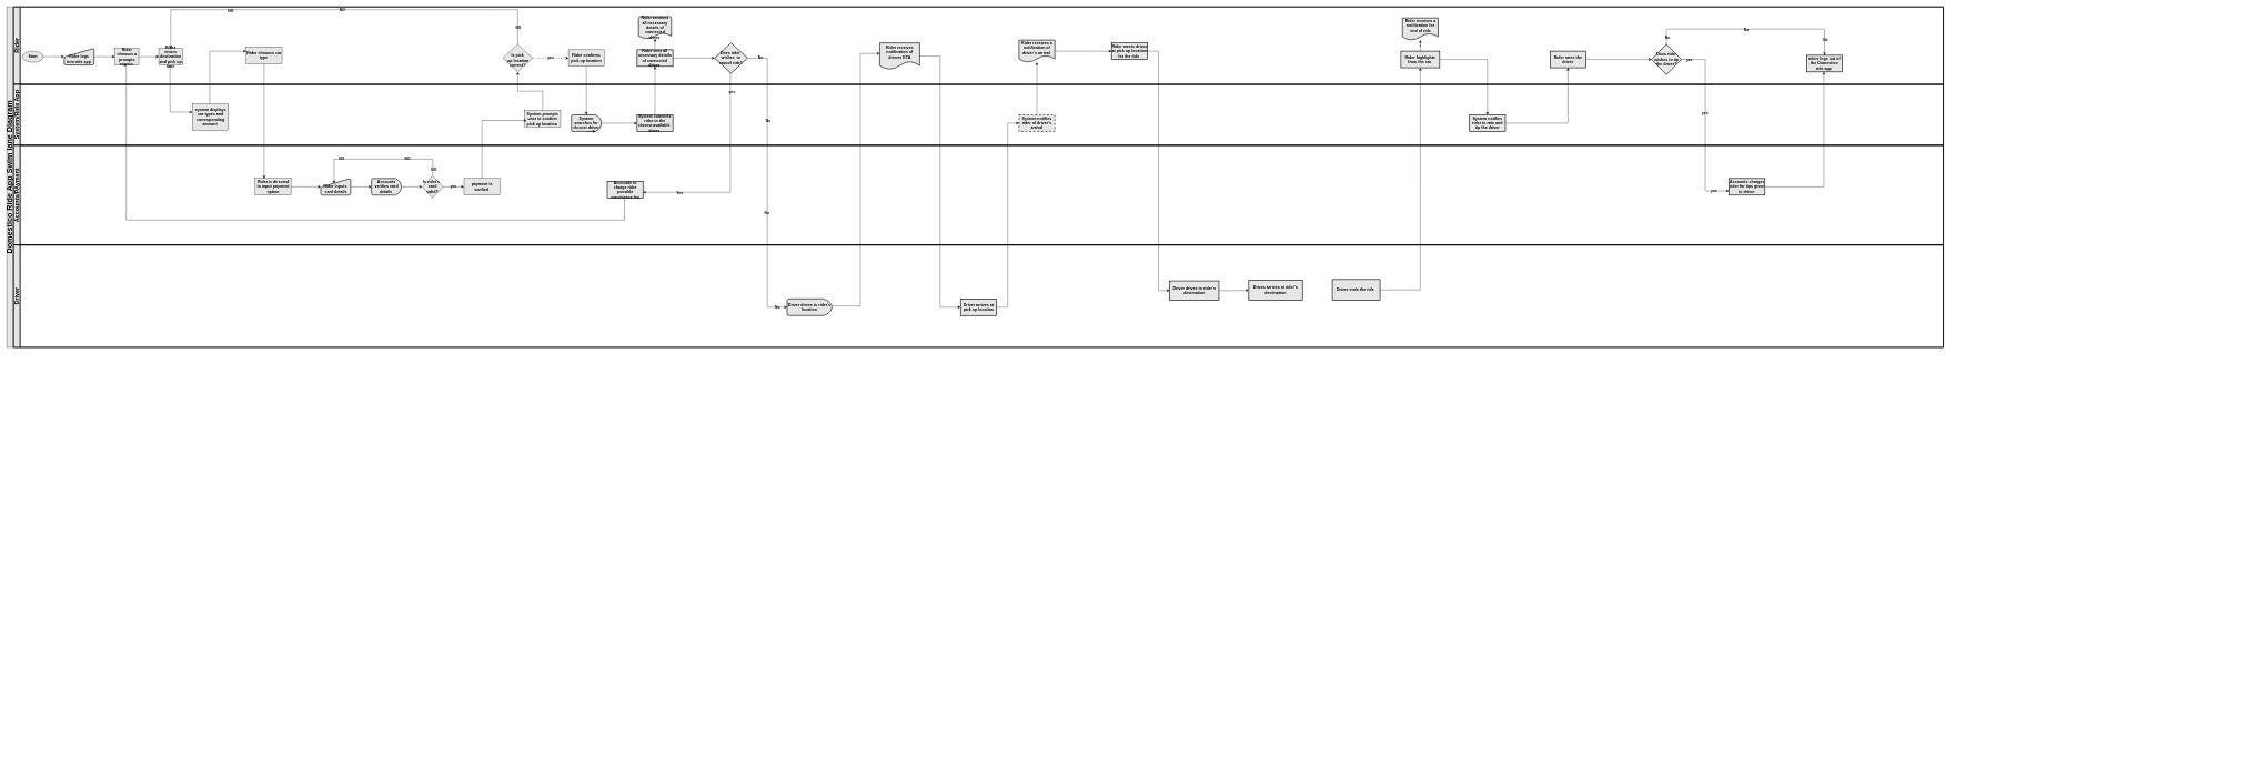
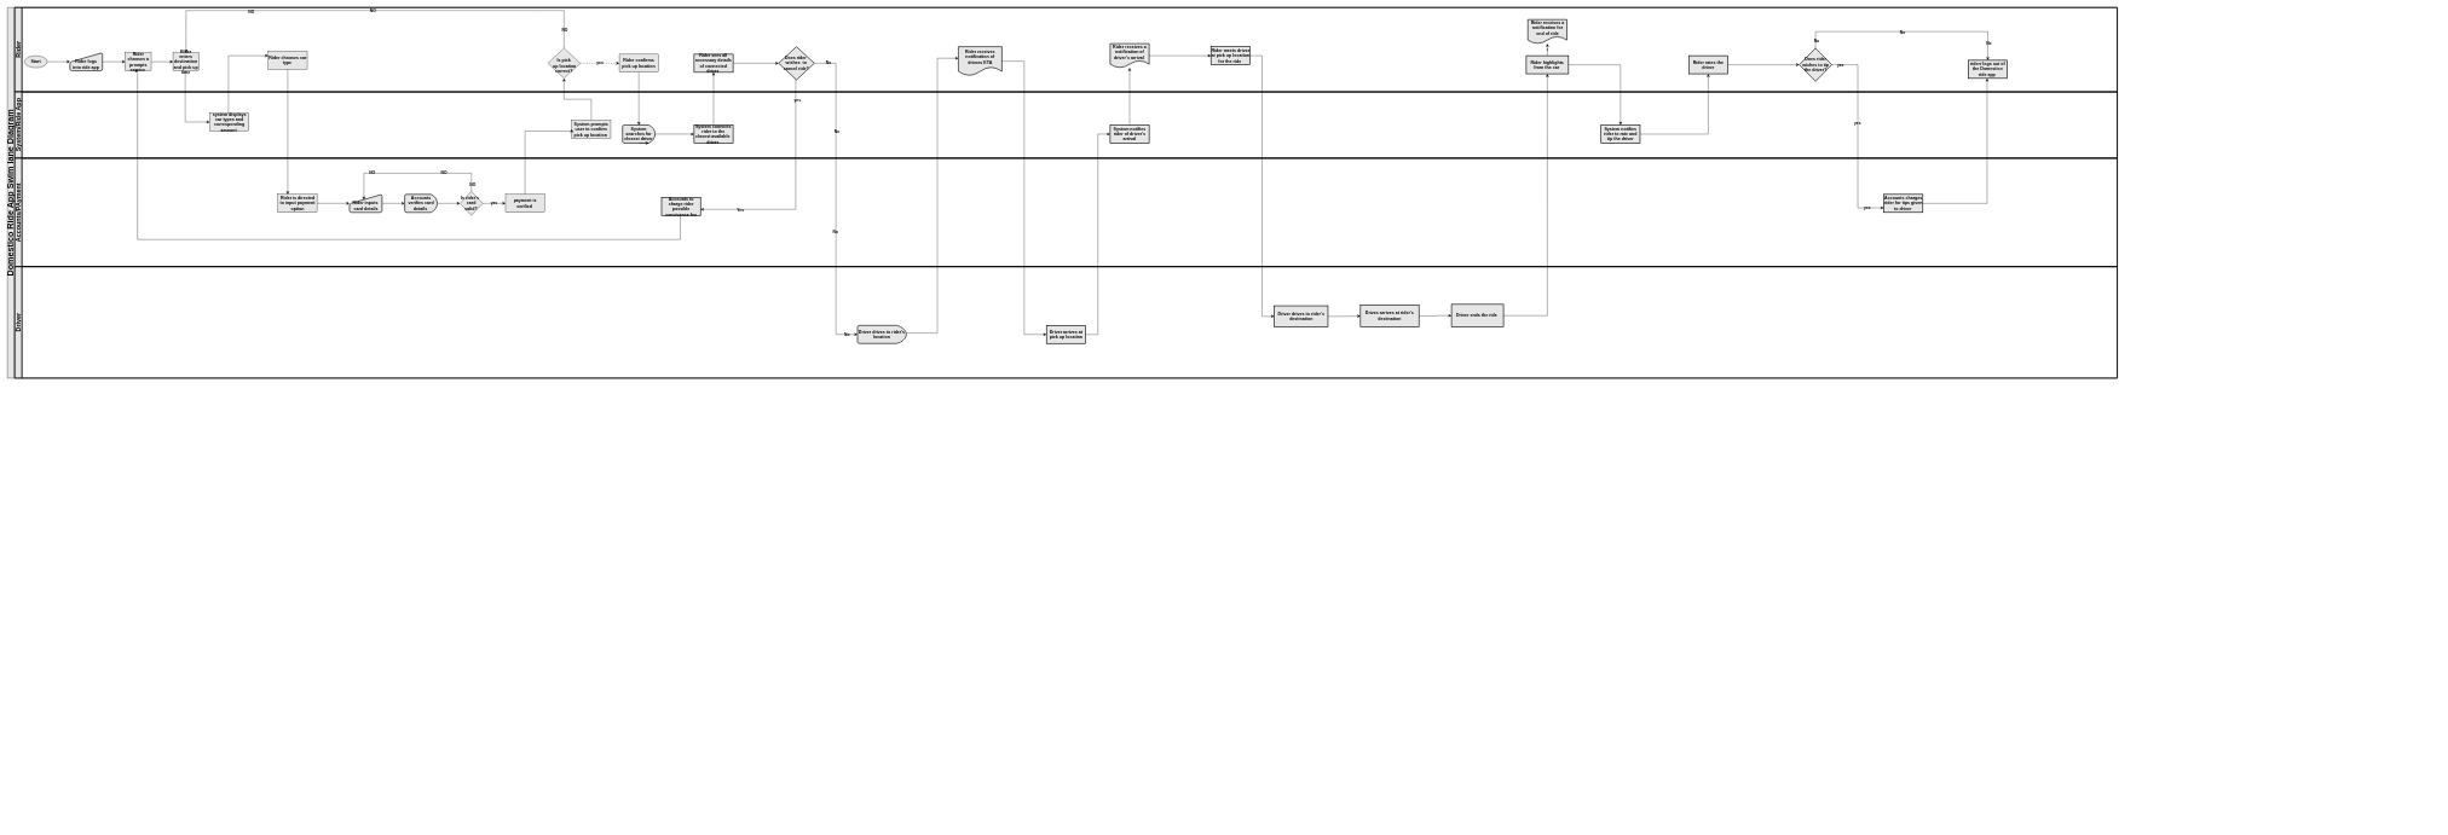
- <mxCell id="34" value="Rider receives all necessary details of connected driver&amp;nbsp;" style="strokeWidth=2;html=1;shape=mxgraph.flowchart.document2;size=0.25;fontStyle=1;strokeColor=#000000;fillColor=#E6E6E6;labelBorderColor=none;labelBackgroundColor=none;whiteSpace=wrap;" vertex="1" parent="4"><mxGeometry x="1876.955" y="29.003" width="98.551" height="66.5" as="geometry" /></mxCell>
- <mxCell id="35" value="" style="edgeStyle=orthogonalEdgeStyle;rounded=0;orthogonalLoop=1;jettySize=auto;html=1;fontStyle=1;strokeColor=#000000;fillColor=#E6E6E6;labelBorderColor=none;labelBackgroundColor=none;" edge="1" parent="4" source="20" target="34"><mxGeometry relative="1" as="geometry" /></mxCell>
- <mxCell id="40" value="system displays car types and corresponding amount&amp;nbsp;" style="html=1;rounded=0;fontStyle=1;strokeColor=#000000;fillColor=#E6E6E6;labelBorderColor=none;labelBackgroundColor=none;whiteSpace=wrap;" vertex="1" parent="39"><mxGeometry x="537.553" y="58.188" width="107.511" height="80" as="geometry" /></mxCell>
+ <mxCell id="40" value="system displays car types and corresponding amount&amp;nbsp;" style="html=1;rounded=0;fontStyle=1;strokeColor=#000000;fillColor=#E6E6E6;labelBorderColor=none;labelBackgroundColor=none;whiteSpace=wrap;" vertex="1" parent="39"><mxGeometry x="537.553" y="58.188" width="107.511" height="49.875" as="geometry" /></mxCell>
- <mxCell id="45" value="System notifies rider of driver's arrival" style="html=1;strokeWidth=2;fontStyle=1;strokeColor=#000000;fillColor=#E6E6E6;labelBorderColor=none;labelBackgroundColor=none;whiteSpace=wrap;dashed=1;" vertex="1" parent="39"><mxGeometry x="3019.255" y="91.438" width="107.511" height="49.875" as="geometry" /></mxCell>
+ <mxCell id="45" value="System notifies rider of driver's arrival" style="html=1;strokeWidth=2;fontStyle=1;strokeColor=#000000;fillColor=#E6E6E6;labelBorderColor=none;labelBackgroundColor=none;whiteSpace=wrap;" vertex="1" parent="39"><mxGeometry x="3019.255" y="91.438" width="107.511" height="49.875" as="geometry" /></mxCell>
+ <mxCell id="91" value="" style="edgeStyle=orthogonalEdgeStyle;rounded=0;orthogonalLoop=1;jettySize=auto;html=1;fontStyle=1;strokeColor=#000000;fillColor=#E6E6E6;labelBorderColor=none;labelBackgroundColor=none;" edge="1" parent="87" source="92" target="94"><mxGeometry relative="1" as="geometry" /></mxCell>
